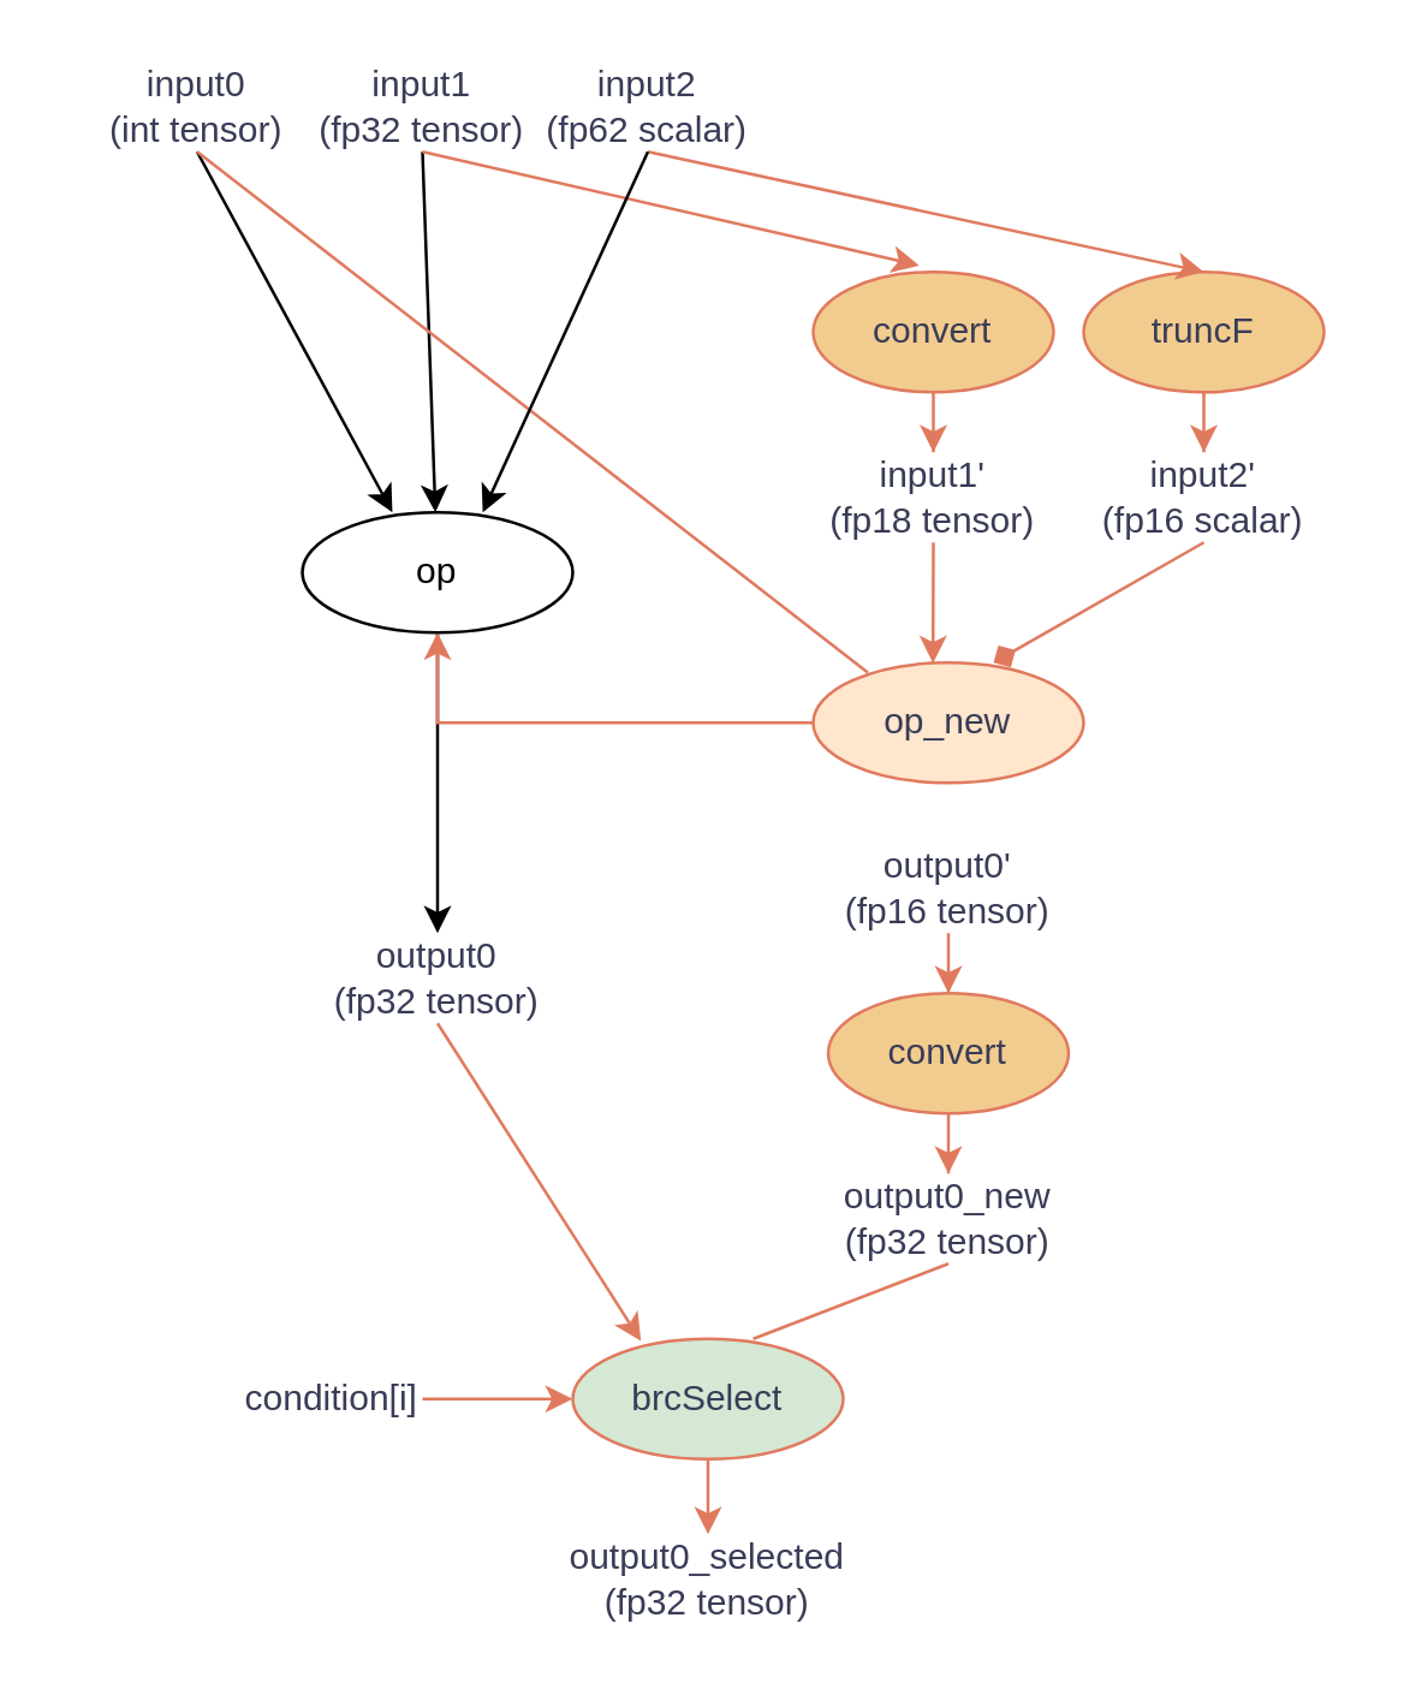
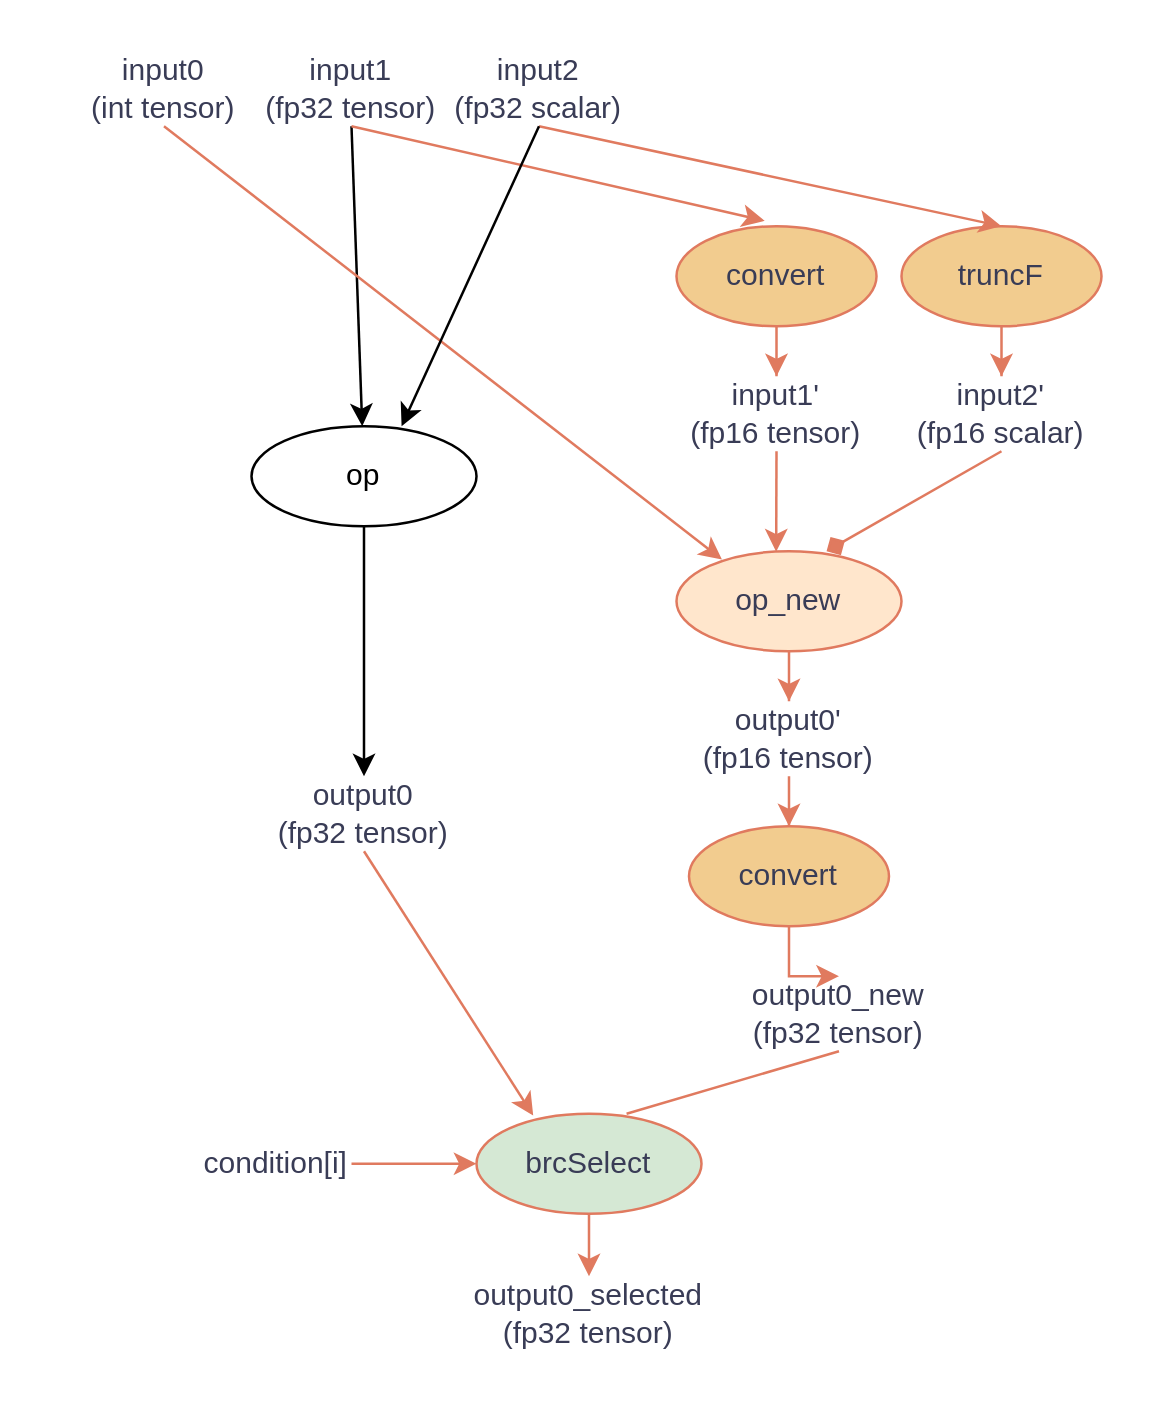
- <mxCell id="5" value="input2&lt;div&gt;(fp62 scalar)&lt;/div&gt;" style="text;html=1;align=center;verticalAlign=middle;whiteSpace=wrap;rounded=0;labelBackgroundColor=none;fontColor=#393C56;" vertex="1" parent="1"><mxGeometry x="170" y="20" width="90" height="30" as="geometry" /></mxCell>
+ <mxCell id="5" value="input2&lt;div&gt;(fp32 scalar)&lt;/div&gt;" style="text;html=1;align=center;verticalAlign=middle;whiteSpace=wrap;rounded=0;labelBackgroundColor=none;fontColor=#393C56;" vertex="1" parent="1"><mxGeometry x="170" y="20" width="90" height="30" as="geometry" /></mxCell>
- <mxCell id="9" value="" style="endArrow=classic;html=1;rounded=0;exitX=0.5;exitY=1;exitDx=0;exitDy=0;entryX=0.333;entryY=0;entryDx=0;entryDy=0;entryPerimeter=0;labelBackgroundColor=none;fontColor=default;" edge="1" parent="1" source="6" target="3"><mxGeometry width="50" height="50" relative="1" as="geometry"><mxPoint x="280" y="180" as="sourcePoint" /><mxPoint x="330" y="130" as="targetPoint" /></mxGeometry></mxCell>
- <mxCell id="16" value="input1'&lt;div&gt;(fp18 tensor)&lt;/div&gt;" style="text;html=1;align=center;verticalAlign=middle;whiteSpace=wrap;rounded=0;labelBackgroundColor=none;fontColor=#393C56;" vertex="1" parent="1"><mxGeometry x="270" y="150" width="80" height="30" as="geometry" /></mxCell>
+ <mxCell id="16" value="input1'&lt;div&gt;(fp16 tensor)&lt;/div&gt;" style="text;html=1;align=center;verticalAlign=middle;whiteSpace=wrap;rounded=0;labelBackgroundColor=none;fontColor=#393C56;" vertex="1" parent="1"><mxGeometry x="270" y="150" width="80" height="30" as="geometry" /></mxCell>
- <mxCell id="18" value="" style="endArrow=none;html=1;rounded=0;exitX=0.5;exitY=1;exitDx=0;exitDy=0;entryX=0.202;entryY=0.082;entryDx=0;entryDy=0;entryPerimeter=0;labelBackgroundColor=none;strokeColor=#E07A5F;fontColor=default;" edge="1" parent="1" source="6" target="20"><mxGeometry width="50" height="50" relative="1" as="geometry"><mxPoint x="230" y="40" as="sourcePoint" /><mxPoint x="250" y="170" as="targetPoint" /></mxGeometry></mxCell>
+ <mxCell id="18" value="" style="endArrow=classic;html=1;rounded=0;exitX=0.5;exitY=1;exitDx=0;exitDy=0;entryX=0.202;entryY=0.082;entryDx=0;entryDy=0;entryPerimeter=0;labelBackgroundColor=none;strokeColor=#E07A5F;fontColor=default;" edge="1" parent="1" source="6" target="20"><mxGeometry width="50" height="50" relative="1" as="geometry"><mxPoint x="230" y="40" as="sourcePoint" /><mxPoint x="250" y="170" as="targetPoint" /></mxGeometry></mxCell>
- <mxCell id="19" value="" style="edgeStyle=orthogonalEdgeStyle;rounded=0;orthogonalLoop=1;jettySize=auto;html=1;labelBackgroundColor=none;strokeColor=#E07A5F;fontColor=default;" edge="1" parent="1" source="20" target="3"><mxGeometry relative="1" as="geometry" /></mxCell>
+ <mxCell id="19" value="" style="edgeStyle=orthogonalEdgeStyle;rounded=0;orthogonalLoop=1;jettySize=auto;html=1;labelBackgroundColor=none;strokeColor=#E07A5F;fontColor=default;" edge="1" parent="1" source="20" target="25"><mxGeometry relative="1" as="geometry" /></mxCell>
- <mxCell id="28" value="output0_new&lt;div&gt;(fp32 tensor)&lt;/div&gt;" style="text;html=1;align=center;verticalAlign=middle;whiteSpace=wrap;rounded=0;labelBackgroundColor=none;fontColor=#393C56;" vertex="1" parent="1"><mxGeometry x="260" y="390" width="110" height="30" as="geometry" /></mxCell>
+ <mxCell id="28" value="output0_new&lt;div&gt;(fp32 tensor)&lt;/div&gt;" style="text;html=1;align=center;verticalAlign=middle;whiteSpace=wrap;rounded=0;labelBackgroundColor=none;fontColor=#393C56;" vertex="1" parent="1"><mxGeometry x="280" y="390" width="110" height="30" as="geometry" /></mxCell>
